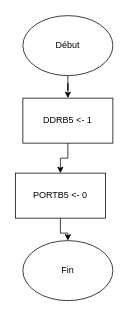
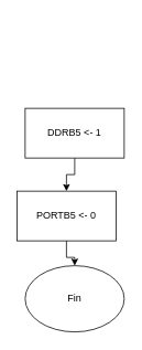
- <mxCell id="3" value="Début&lt;br&gt;" style="ellipse;whiteSpace=wrap;html=1;" parent="1" vertex="1"><mxGeometry x="30" y="20" width="120" height="80" as="geometry" /></mxCell>
- <mxCell id="2" value="" style="edgeStyle=orthogonalEdgeStyle;rounded=0;orthogonalLoop=1;jettySize=auto;html=1;" parent="1" source="3" target="5" edge="1"><mxGeometry relative="1" as="geometry" /></mxCell>
